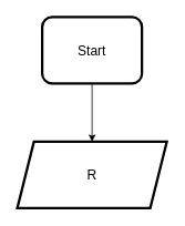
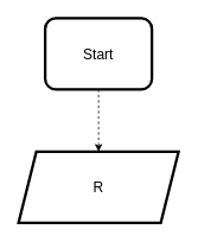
- <mxCell id="2" value="" style="edgeStyle=none;html=1;fontSize=16;" edge="1" parent="1" source="3" target="4"><mxGeometry relative="1" as="geometry" /></mxCell>
+ <mxCell id="2" value="" style="edgeStyle=none;html=1;fontSize=16;dashed=1;" edge="1" parent="1" source="3" target="4"><mxGeometry relative="1" as="geometry" /></mxCell>
